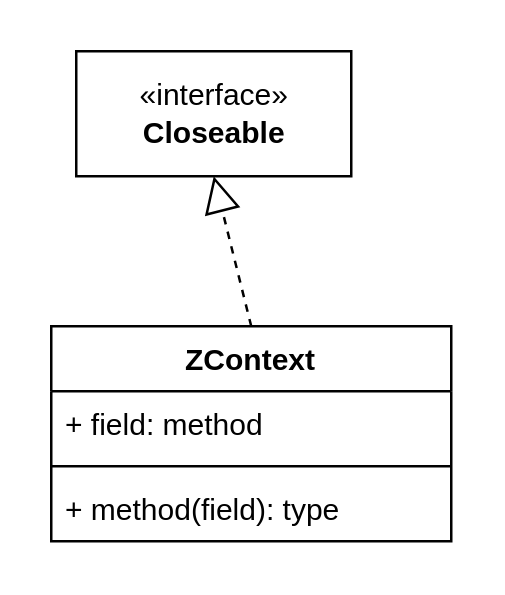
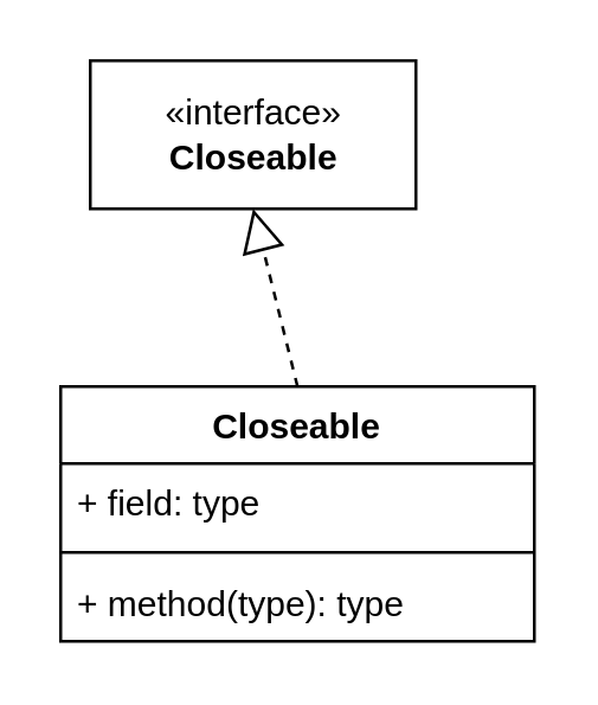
- <mxCell id="2" value="ZContext" style="swimlane;fontStyle=1;align=center;verticalAlign=top;childLayout=stackLayout;horizontal=1;startSize=26;horizontalStack=0;resizeParent=1;resizeParentMax=0;resizeLast=0;collapsible=1;marginBottom=0;" vertex="1" parent="1"><mxGeometry x="20" y="130" width="160" height="86" as="geometry" /></mxCell>
+ <mxCell id="2" value="Closeable" style="swimlane;fontStyle=1;align=center;verticalAlign=top;childLayout=stackLayout;horizontal=1;startSize=26;horizontalStack=0;resizeParent=1;resizeParentMax=0;resizeLast=0;collapsible=1;marginBottom=0;" vertex="1" parent="1"><mxGeometry x="20" y="130" width="160" height="86" as="geometry" /></mxCell>
- <mxCell id="4" value="+ field: method" style="text;strokeColor=none;fillColor=none;align=left;verticalAlign=top;spacingLeft=4;spacingRight=4;overflow=hidden;rotatable=0;points=[[0,0.5],[1,0.5]];portConstraint=eastwest;" vertex="1" parent="2"><mxGeometry y="26" width="160" height="26" as="geometry" /></mxCell>
+ <mxCell id="4" value="+ field: type" style="text;strokeColor=none;fillColor=none;align=left;verticalAlign=top;spacingLeft=4;spacingRight=4;overflow=hidden;rotatable=0;points=[[0,0.5],[1,0.5]];portConstraint=eastwest;" vertex="1" parent="2"><mxGeometry y="26" width="160" height="26" as="geometry" /></mxCell>
- <mxCell id="6" value="+ method(field): type" style="text;strokeColor=none;fillColor=none;align=left;verticalAlign=top;spacingLeft=4;spacingRight=4;overflow=hidden;rotatable=0;points=[[0,0.5],[1,0.5]];portConstraint=eastwest;" vertex="1" parent="2"><mxGeometry y="60" width="160" height="26" as="geometry" /></mxCell>
+ <mxCell id="6" value="+ method(type): type" style="text;strokeColor=none;fillColor=none;align=left;verticalAlign=top;spacingLeft=4;spacingRight=4;overflow=hidden;rotatable=0;points=[[0,0.5],[1,0.5]];portConstraint=eastwest;" vertex="1" parent="2"><mxGeometry y="60" width="160" height="26" as="geometry" /></mxCell>
